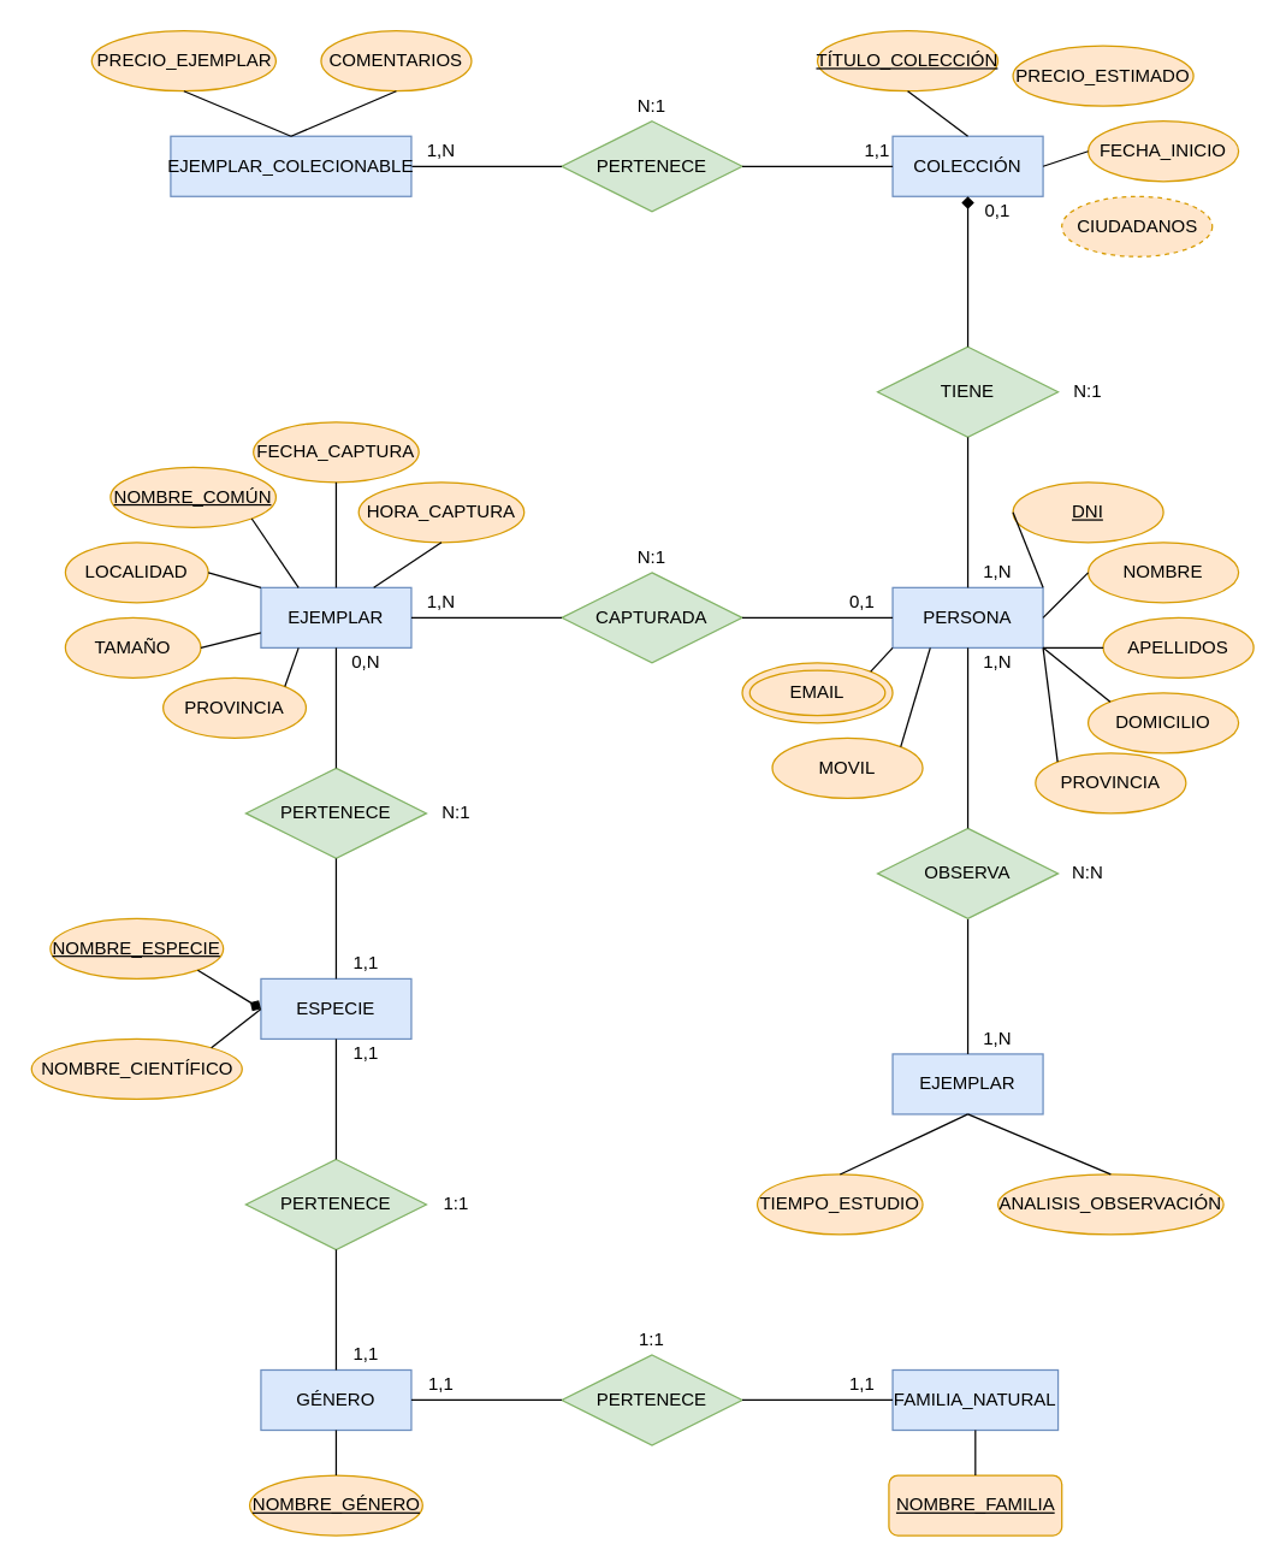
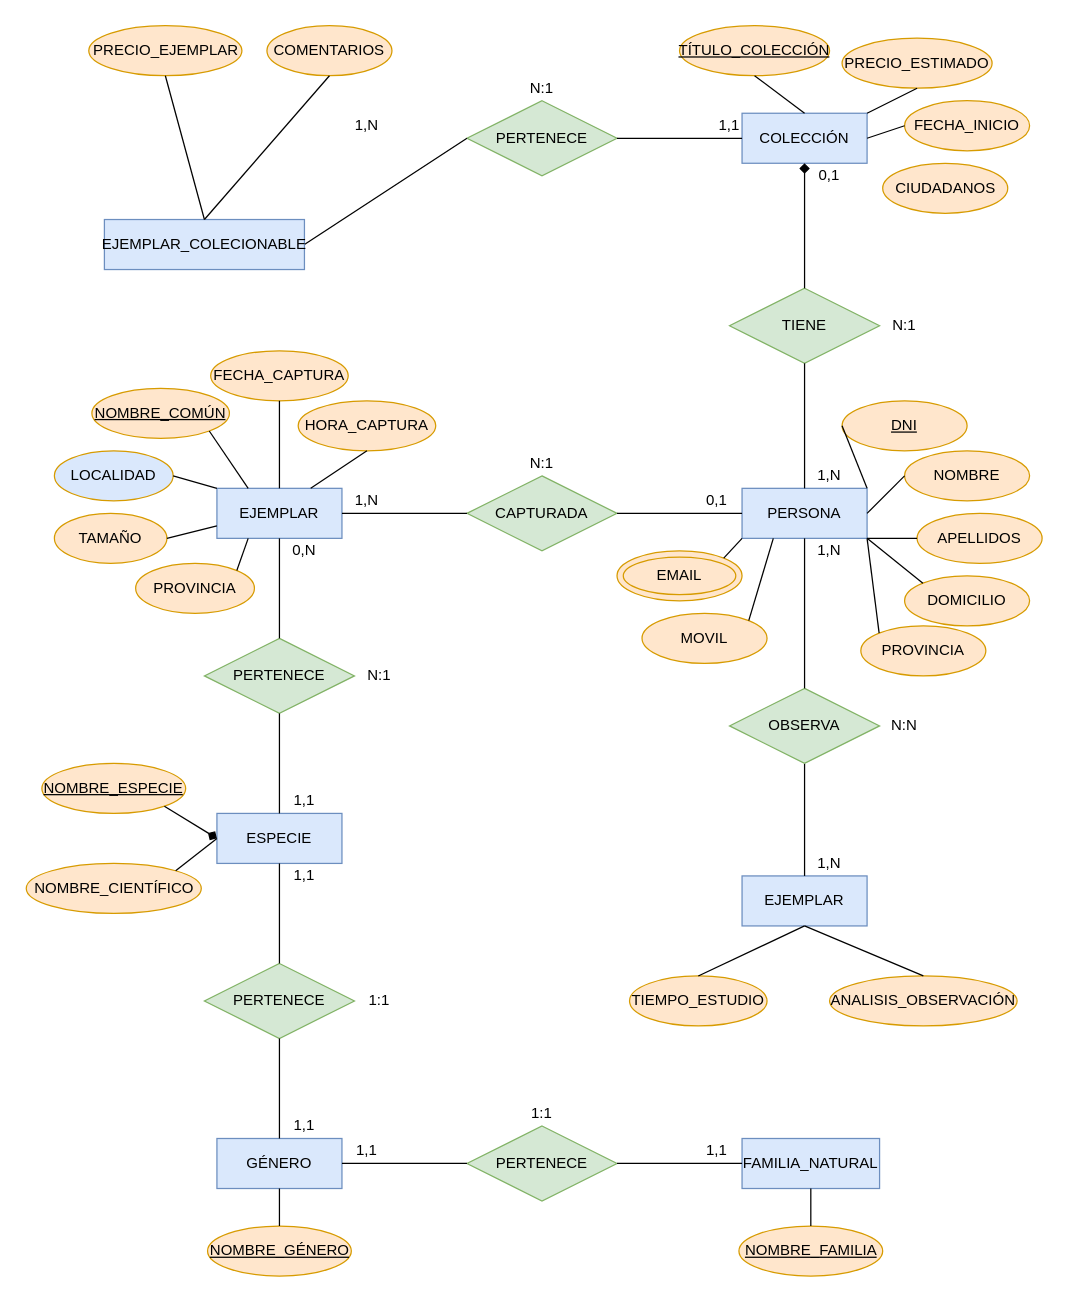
- <mxCell id="68" value="PRECIO_EJEMPLAR" style="ellipse;whiteSpace=wrap;html=1;align=center;fillColor=#ffe6cc;strokeColor=#d79b00;" parent="1" vertex="1"><mxGeometry x="60.5" y="20" width="122.5" height="40" as="geometry" /></mxCell>
+ <mxCell id="68" value="PRECIO_EJEMPLAR" style="ellipse;whiteSpace=wrap;html=1;align=center;fillColor=#ffe6cc;strokeColor=#d79b00;" parent="1" vertex="1"><mxGeometry x="70.5" y="20" width="122.5" height="40" as="geometry" /></mxCell>
+ <mxCell id="100" value="" style="endArrow=none;html=1;fontColor=#000000;entryX=0.5;entryY=1;entryDx=0;entryDy=0;exitX=1;exitY=0;exitDx=0;exitDy=0;" parent="1" source="19" target="96" edge="1"><mxGeometry width="50" height="50" relative="1" as="geometry"><mxPoint x="653" y="100" as="sourcePoint" /><mxPoint x="613" y="70" as="targetPoint" /></mxGeometry></mxCell>
- <mxCell id="65" value="EJEMPLAR_COLECIONABLE" style="whiteSpace=wrap;html=1;align=center;fillColor=#dae8fc;strokeColor=#6c8ebf;" parent="1" vertex="1"><mxGeometry x="113" y="90" width="160" height="40" as="geometry" /></mxCell>
+ <mxCell id="65" value="EJEMPLAR_COLECIONABLE" style="whiteSpace=wrap;html=1;align=center;fillColor=#dae8fc;strokeColor=#6c8ebf;" parent="1" vertex="1"><mxGeometry x="83" y="175" width="160" height="40" as="geometry" /></mxCell>
- <mxCell id="98" value="CIUDADANOS" style="ellipse;whiteSpace=wrap;html=1;align=center;fillColor=#ffe6cc;strokeColor=#d79b00;dashed=1;" parent="1" vertex="1"><mxGeometry x="705.5" y="130" width="100" height="40" as="geometry" /></mxCell>
+ <mxCell id="98" value="CIUDADANOS" style="ellipse;whiteSpace=wrap;html=1;align=center;fillColor=#ffe6cc;strokeColor=#d79b00;" parent="1" vertex="1"><mxGeometry x="705.5" y="130" width="100" height="40" as="geometry" /></mxCell>
- <mxCell id="79" value="LOCALIDAD" style="ellipse;whiteSpace=wrap;html=1;align=center;fillColor=#ffe6cc;strokeColor=#d79b00;" parent="1" vertex="1"><mxGeometry x="43" y="360" width="95" height="40" as="geometry" /></mxCell>
+ <mxCell id="79" value="LOCALIDAD" style="ellipse;whiteSpace=wrap;html=1;align=center;fillColor=#dae8fc;strokeColor=#d79b00;" parent="1" vertex="1"><mxGeometry x="43" y="360" width="95" height="40" as="geometry" /></mxCell>
- <mxCell id="37" value="NOMBRE_FAMILIA" style="whiteSpace=wrap;html=1;align=center;fillColor=#ffe6cc;strokeColor=#d79b00;fontStyle=4;rounded=1;" parent="1" vertex="1"><mxGeometry x="590.5" y="980" width="115" height="40" as="geometry" /></mxCell>
+ <mxCell id="37" value="NOMBRE_FAMILIA" style="ellipse;whiteSpace=wrap;html=1;align=center;fillColor=#ffe6cc;strokeColor=#d79b00;fontStyle=4" parent="1" vertex="1"><mxGeometry x="590.5" y="980" width="115" height="40" as="geometry" /></mxCell>
